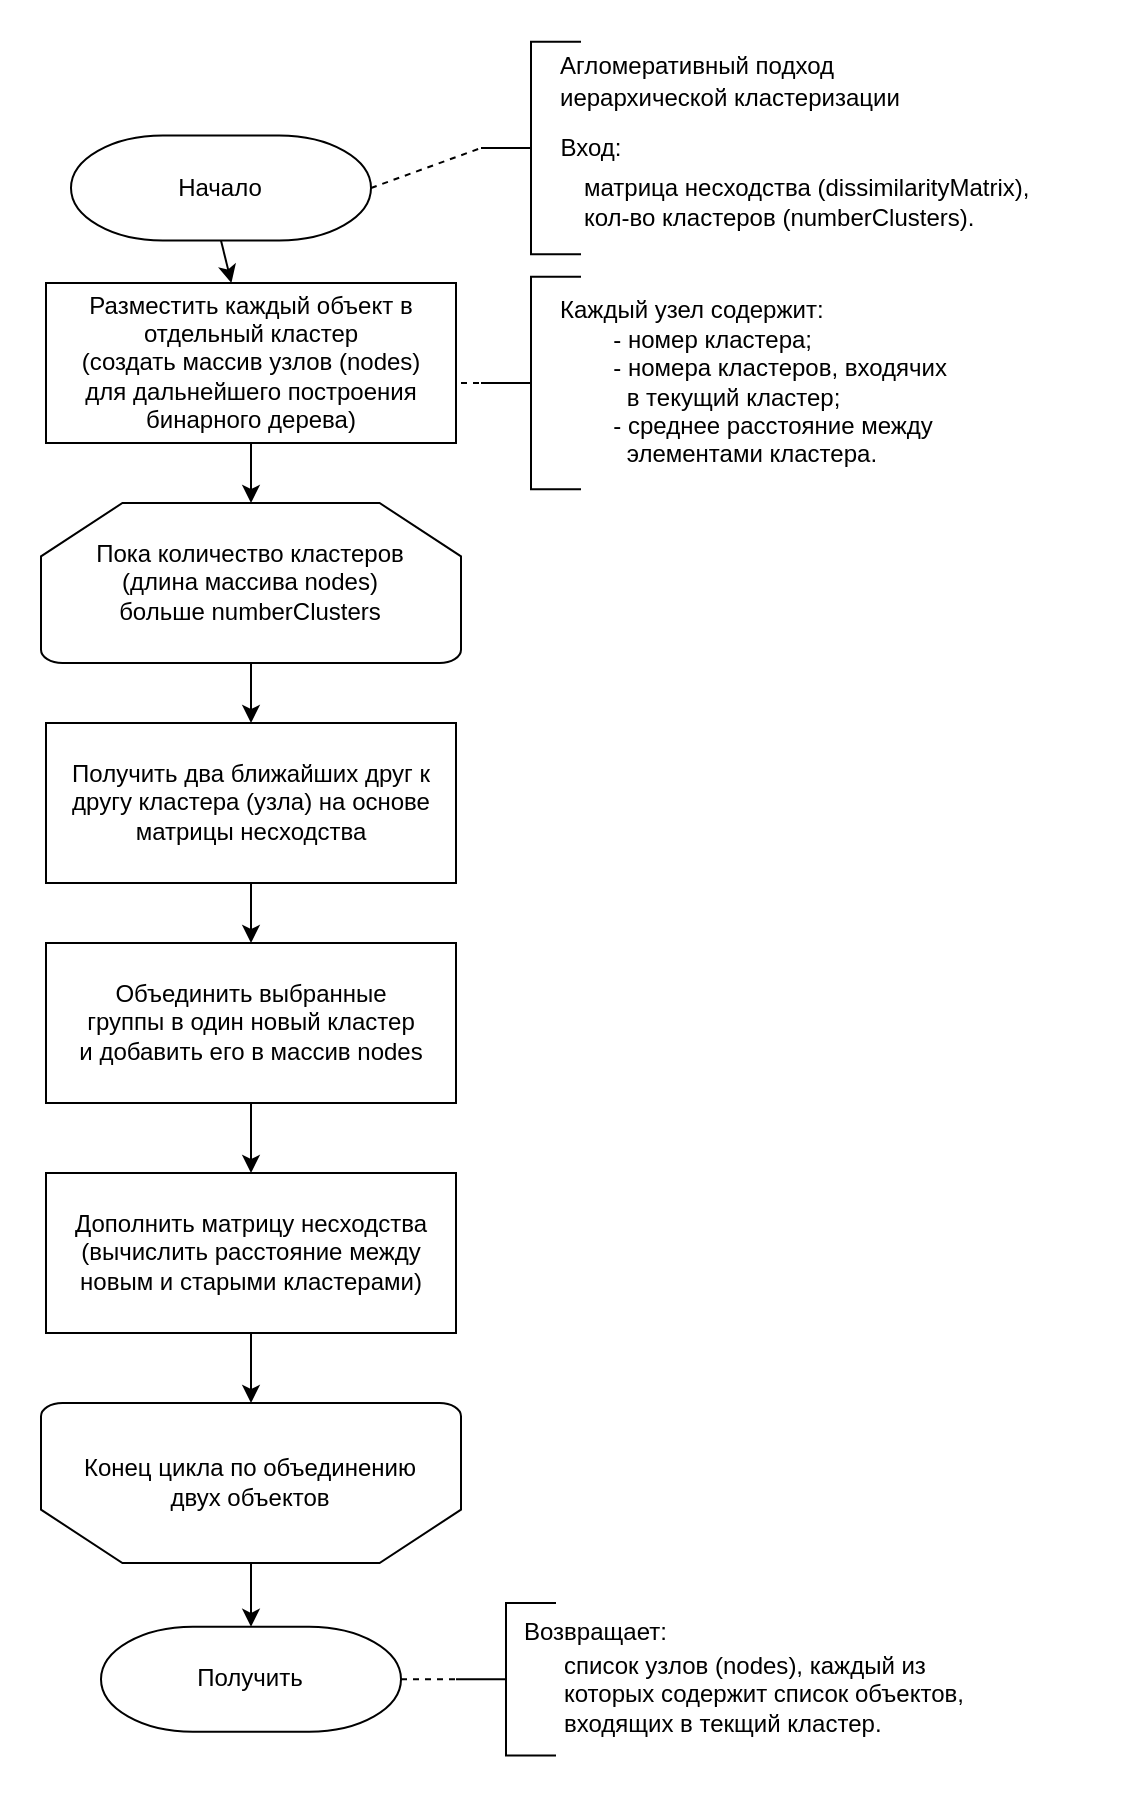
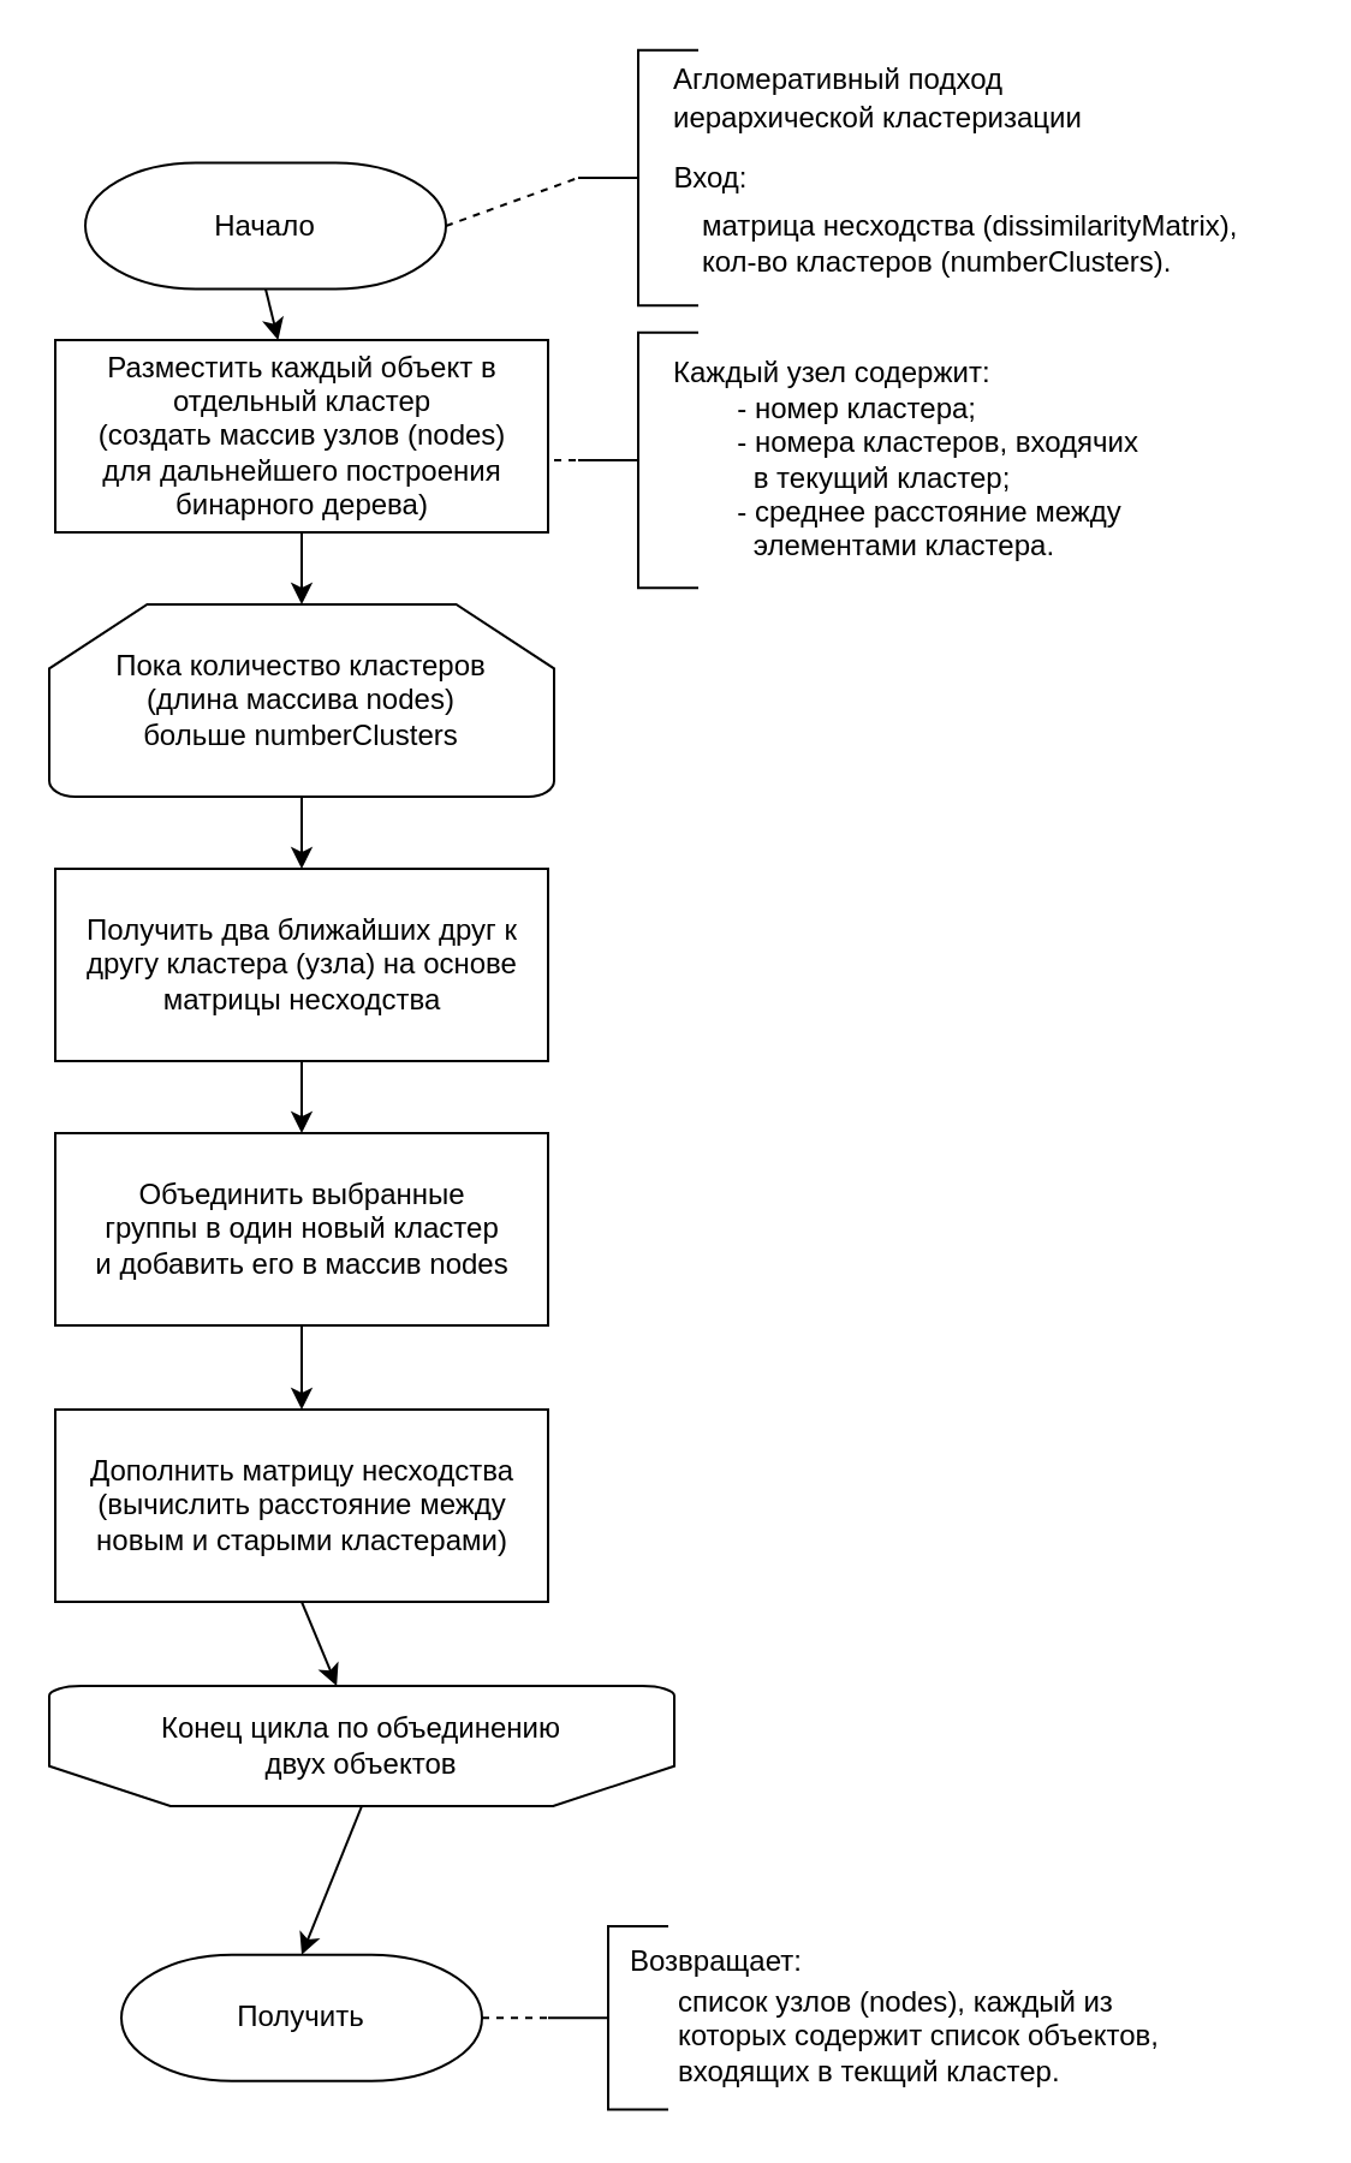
- <mxCell id="28" value="Конец цикла по объединению &lt;br&gt;двух объектов" style="strokeWidth=1;html=1;shape=mxgraph.flowchart.loop_limit;whiteSpace=wrap;direction=west;" parent="1" vertex="1"><mxGeometry x="20" y="701" width="210" height="80" as="geometry" /></mxCell>
+ <mxCell id="28" value="Конец цикла по объединению &lt;br&gt;двух объектов" style="strokeWidth=1;html=1;shape=mxgraph.flowchart.loop_limit;whiteSpace=wrap;direction=west;" parent="1" vertex="1"><mxGeometry x="20" y="701" width="260" height="50" as="geometry" /></mxCell>
